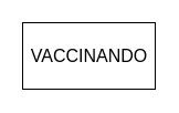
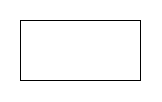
- <mxCell id="3" value="VACCINANDO" style="text;html=1;resizable=0;autosize=1;align=center;verticalAlign=middle;points=[];fillColor=none;strokeColor=none;rounded=0;fontSize=16;" vertex="1" parent="1"><mxGeometry x="20" y="40" width="120" height="20" as="geometry" /></mxCell>
